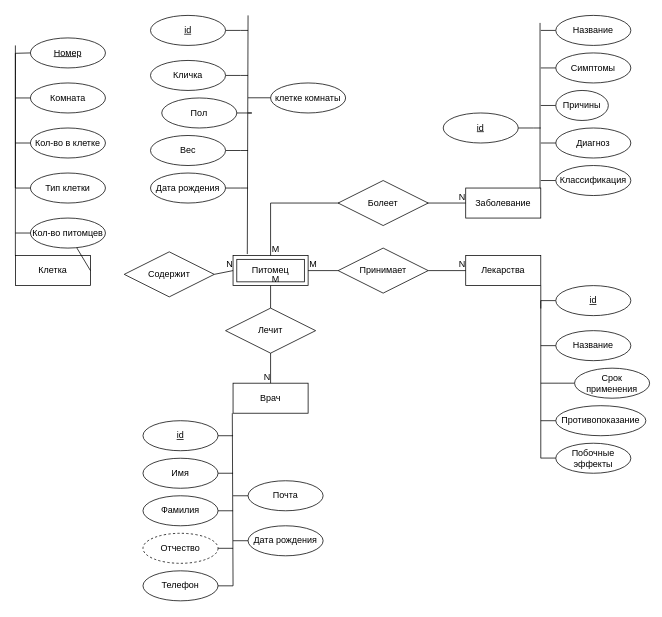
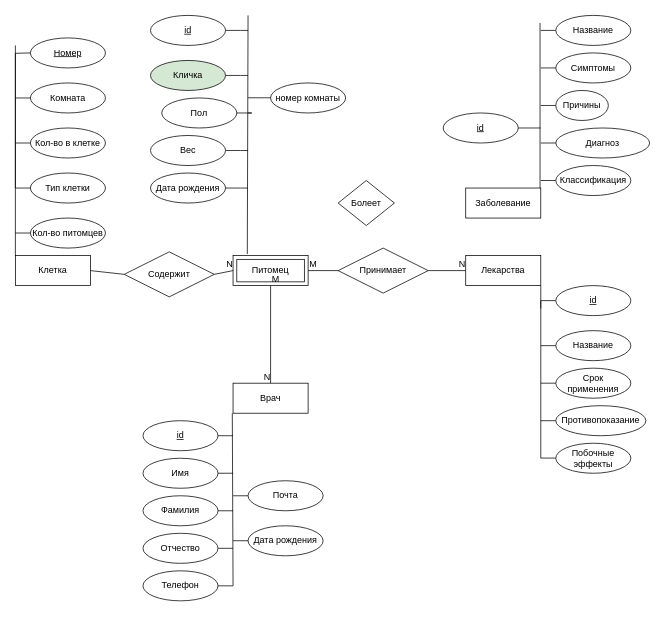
- <mxCell id="38" value="Кличка" style="ellipse;whiteSpace=wrap;html=1;align=center;" parent="1" vertex="1"><mxGeometry x="200" width="100" height="40" as="geometry" y="80" /></mxCell>
+ <mxCell id="38" value="Кличка" style="ellipse;whiteSpace=wrap;html=1;align=center;fillColor=#d5e8d4;" parent="1" vertex="1"><mxGeometry x="200" width="100" height="40" as="geometry" y="80" /></mxCell>
- <mxCell id="85" value="клетке комнаты" style="ellipse;whiteSpace=wrap;html=1;align=center;" parent="1" vertex="1"><mxGeometry x="360" y="110" width="100" height="40" as="geometry" /></mxCell>
+ <mxCell id="85" value="номер комнаты" style="ellipse;whiteSpace=wrap;html=1;align=center;" parent="1" vertex="1"><mxGeometry x="360" y="110" width="100" height="40" as="geometry" /></mxCell>
- <mxCell id="49" value="Диагноз" style="ellipse;whiteSpace=wrap;html=1;align=center;" parent="1" vertex="1"><mxGeometry x="740" y="170" width="100" height="40" as="geometry" /></mxCell>
+ <mxCell id="49" value="Диагноз" style="ellipse;whiteSpace=wrap;html=1;align=center;" parent="1" vertex="1"><mxGeometry x="740" y="170" width="125" height="40" as="geometry" /></mxCell>
- <mxCell id="15" value="" style="endArrow=none;html=1;rounded=0;entryX=0;entryY=0.5;entryDx=0;entryDy=0;exitX=0.5;exitY=0;exitDx=0;exitDy=0;" parent="1" source="2" target="5" edge="1"><mxGeometry relative="1" as="geometry"><mxPoint x="320" y="370" as="sourcePoint" /><mxPoint x="480" y="370" as="targetPoint" /><Array as="points"><mxPoint x="360" y="270" /></Array></mxGeometry></mxCell>
- <mxCell id="16" value="M" style="resizable=0;html=1;align=left;verticalAlign=bottom;" parent="15" connectable="0" vertex="1"><mxGeometry x="-1" relative="1" as="geometry" /></mxCell>
- <mxCell id="17" value="N" style="resizable=0;html=1;align=right;verticalAlign=bottom;" parent="15" connectable="0" vertex="1"><mxGeometry x="1" relative="1" as="geometry" /></mxCell>
- <mxCell id="20" value="Болеет" style="shape=rhombus;perimeter=rhombusPerimeter;whiteSpace=wrap;html=1;align=center;" parent="1" vertex="1"><mxGeometry x="450" y="240" width="120" height="60" as="geometry" /></mxCell>
+ <mxCell id="20" value="Болеет" style="shape=rhombus;perimeter=rhombusPerimeter;whiteSpace=wrap;html=1;align=center;" parent="1" vertex="1"><mxGeometry x="450" y="240" width="75" height="60" as="geometry" /></mxCell>
- <mxCell id="14" value="" style="endArrow=none;html=1;rounded=0;exitX=1;exitY=0.5;exitDx=0;exitDy=0;" parent="1" source="3" target="34" edge="1"><mxGeometry relative="1" as="geometry"><mxPoint x="120" y="360" as="sourcePoint" /><mxPoint x="310" y="360" as="targetPoint" /></mxGeometry></mxCell>
+ <mxCell id="14" value="" style="endArrow=none;html=1;rounded=0;exitX=1;exitY=0.5;exitDx=0;exitDy=0;entryX=0;entryY=0.5;entryDx=0;entryDy=0;" parent="1" source="3" target="13" edge="1"><mxGeometry relative="1" as="geometry"><mxPoint x="120" y="360" as="sourcePoint" /><mxPoint x="310" y="360" as="targetPoint" /></mxGeometry></mxCell>
- <mxCell id="10" value="Лечит" style="shape=rhombus;perimeter=rhombusPerimeter;whiteSpace=wrap;html=1;align=center;" parent="1" vertex="1"><mxGeometry x="300" y="410" width="120" height="60" as="geometry" /></mxCell>
- <mxCell id="54" value="Срок применения" style="ellipse;whiteSpace=wrap;html=1;align=center;" parent="1" vertex="1"><mxGeometry x="765" y="490" width="100" height="40" as="geometry" /></mxCell>
+ <mxCell id="54" value="Срок применения" style="ellipse;whiteSpace=wrap;html=1;align=center;" parent="1" vertex="1"><mxGeometry x="740" y="490" width="100" height="40" as="geometry" /></mxCell>
- <mxCell id="65" value="Отчество" style="ellipse;whiteSpace=wrap;html=1;align=center;dashed=1;" parent="1" vertex="1"><mxGeometry x="190" y="710" width="100" height="40" as="geometry" /></mxCell>
+ <mxCell id="65" value="Отчество" style="ellipse;whiteSpace=wrap;html=1;align=center;" parent="1" vertex="1"><mxGeometry x="190" y="710" width="100" height="40" as="geometry" /></mxCell>
